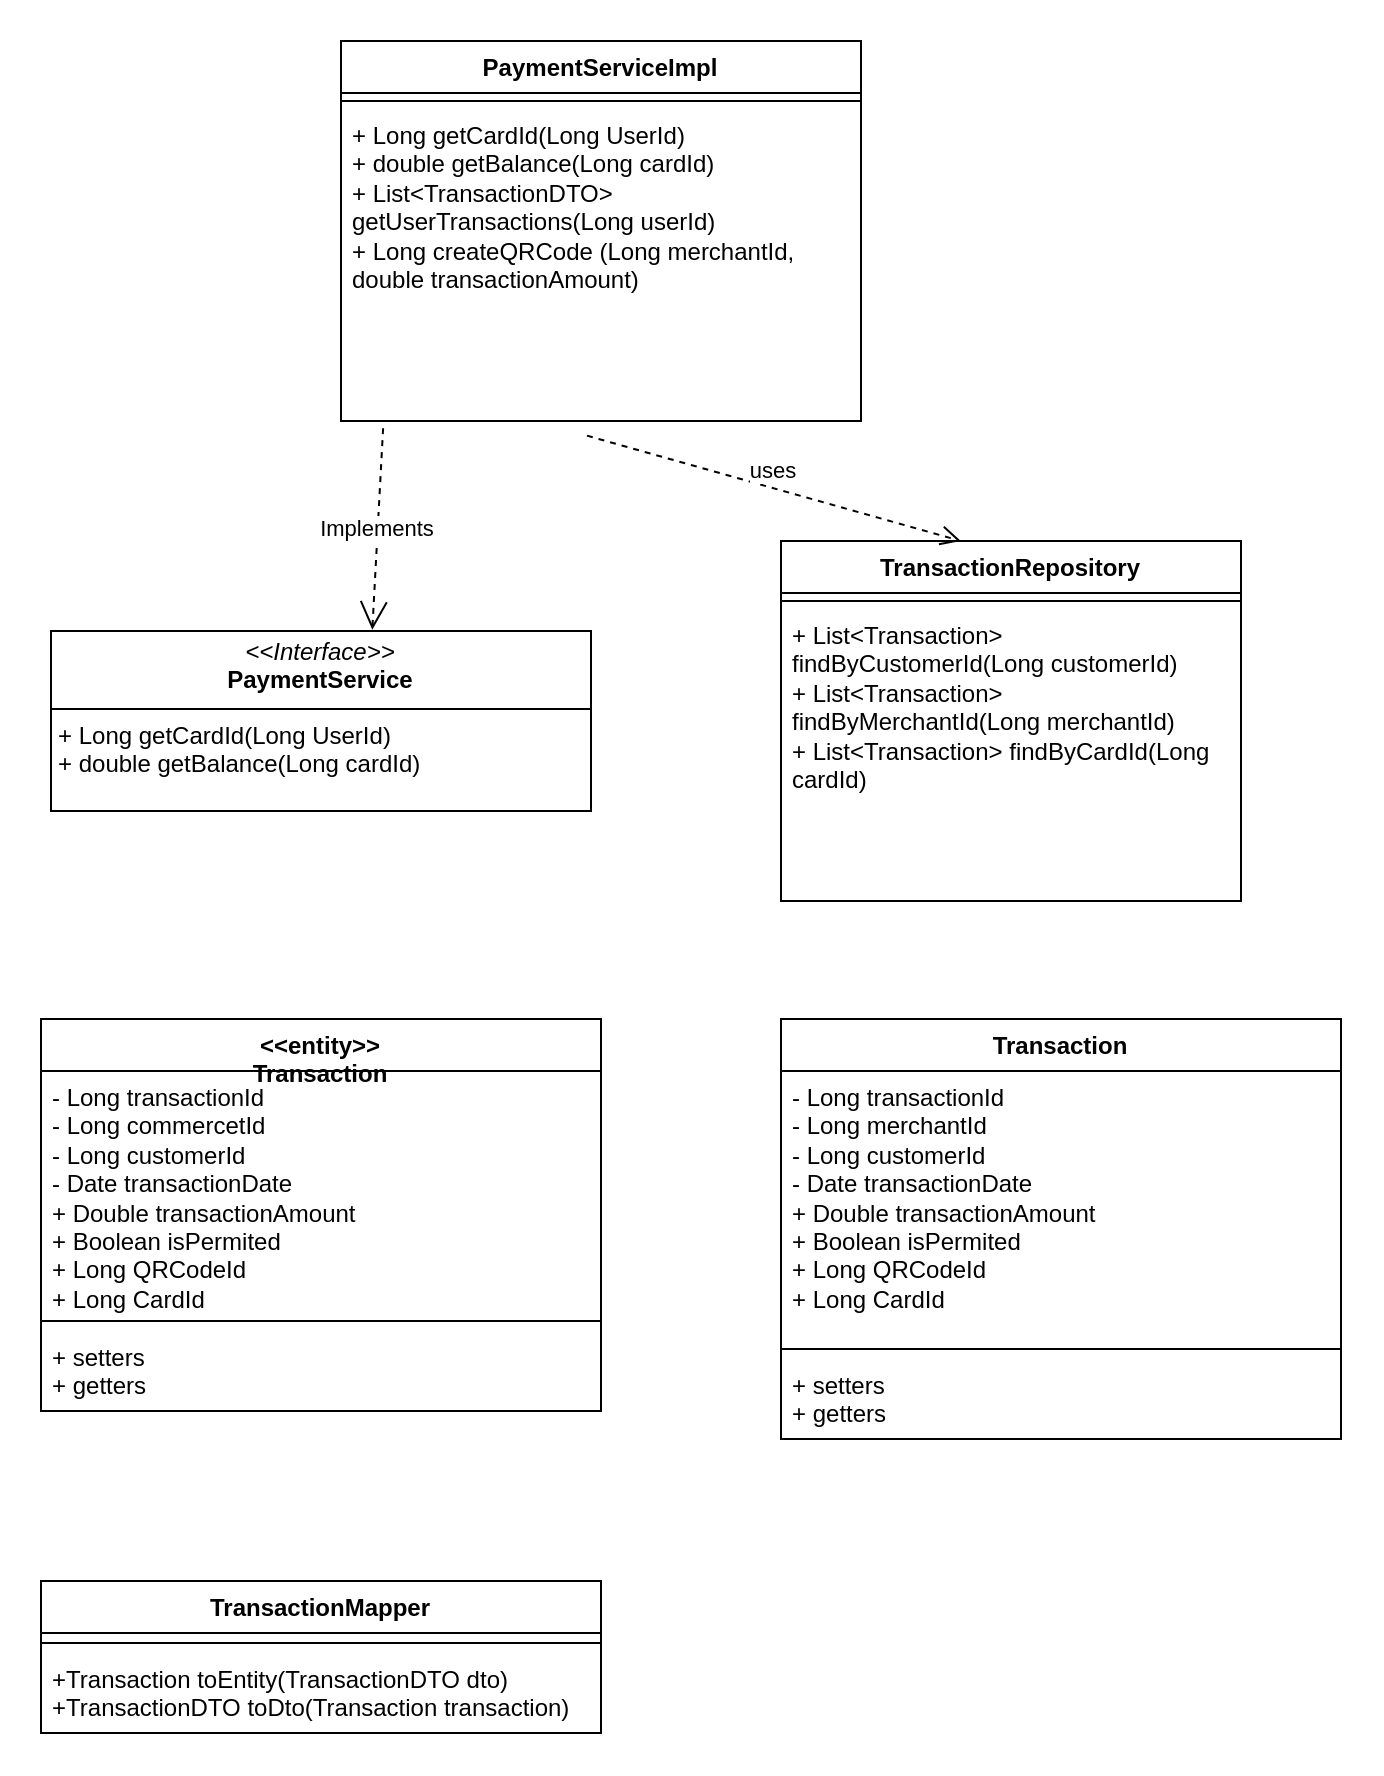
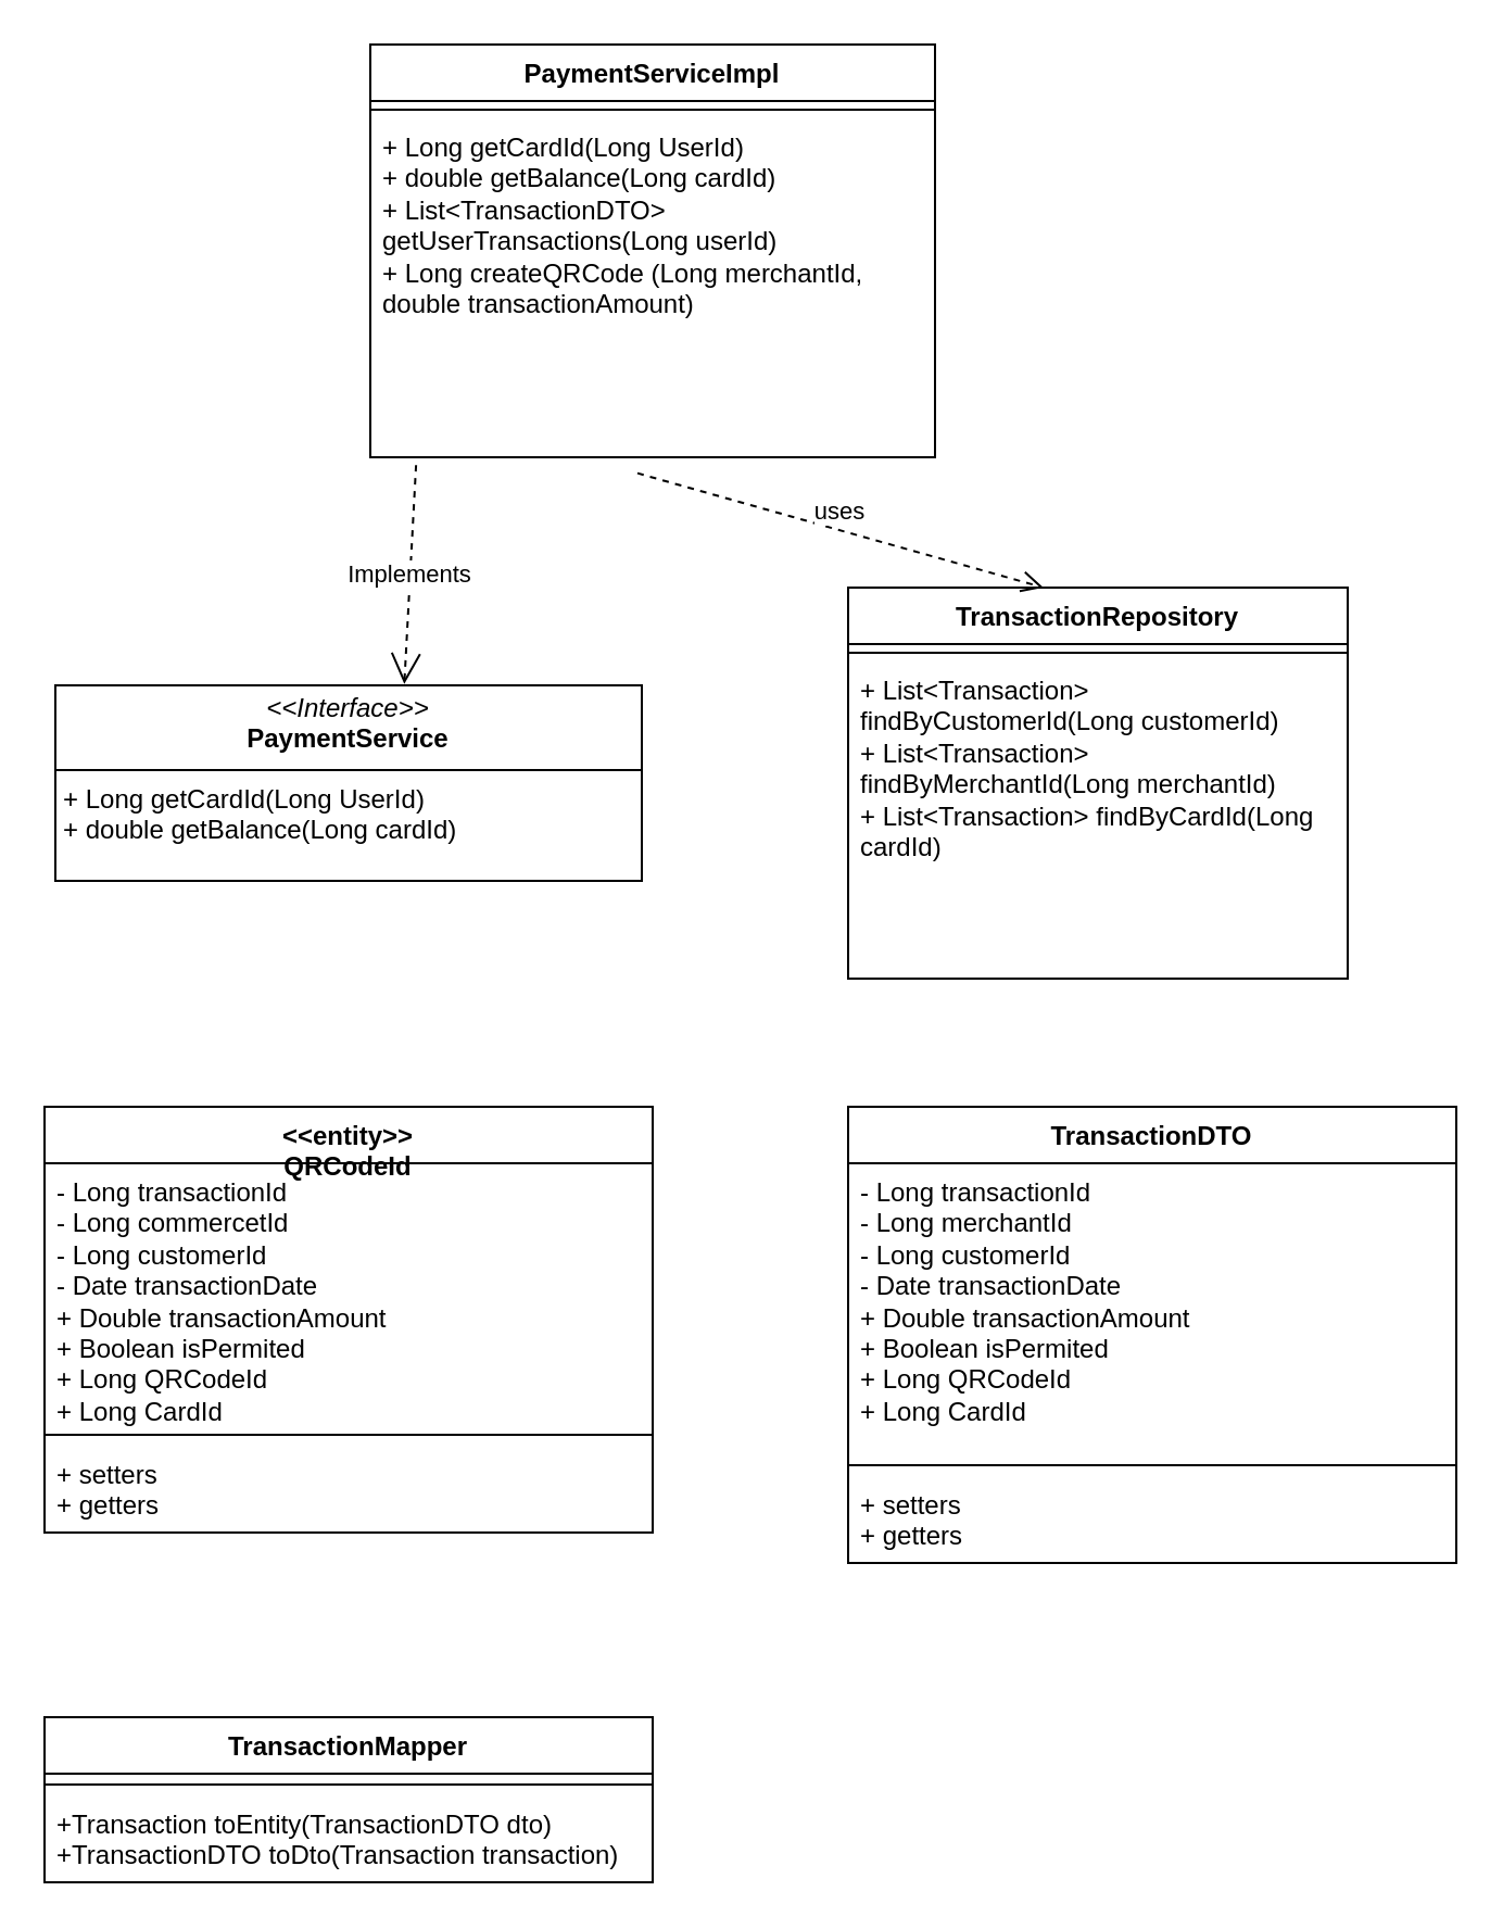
- <mxCell id="15" value="Transaction" style="swimlane;fontStyle=1;align=center;verticalAlign=top;childLayout=stackLayout;horizontal=1;startSize=26;horizontalStack=0;resizeParent=1;resizeParentMax=0;resizeLast=0;collapsible=1;marginBottom=0;whiteSpace=wrap;html=1;" parent="1" vertex="1"><mxGeometry x="390" y="509" width="280" height="210" as="geometry" /></mxCell>
+ <mxCell id="15" value="TransactionDTO" style="swimlane;fontStyle=1;align=center;verticalAlign=top;childLayout=stackLayout;horizontal=1;startSize=26;horizontalStack=0;resizeParent=1;resizeParentMax=0;resizeLast=0;collapsible=1;marginBottom=0;whiteSpace=wrap;html=1;" parent="1" vertex="1"><mxGeometry x="390" y="509" width="280" height="210" as="geometry" /></mxCell>
- <mxCell id="11" value="&lt;div&gt;&amp;lt;&amp;lt;entity&amp;gt;&amp;gt;&lt;/div&gt;Transaction" style="swimlane;fontStyle=1;align=center;verticalAlign=top;childLayout=stackLayout;horizontal=1;startSize=26;horizontalStack=0;resizeParent=1;resizeParentMax=0;resizeLast=0;collapsible=1;marginBottom=0;whiteSpace=wrap;html=1;" parent="1" vertex="1"><mxGeometry x="20" y="509" width="280" height="196" as="geometry"><mxRectangle x="150" y="499" width="100" height="40" as="alternateBounds" /></mxGeometry></mxCell>
+ <mxCell id="11" value="&lt;div&gt;&amp;lt;&amp;lt;entity&amp;gt;&amp;gt;&lt;/div&gt;QRCodeId" style="swimlane;fontStyle=1;align=center;verticalAlign=top;childLayout=stackLayout;horizontal=1;startSize=26;horizontalStack=0;resizeParent=1;resizeParentMax=0;resizeLast=0;collapsible=1;marginBottom=0;whiteSpace=wrap;html=1;" parent="1" vertex="1"><mxGeometry x="20" y="509" width="280" height="196" as="geometry"><mxRectangle x="150" y="499" width="100" height="40" as="alternateBounds" /></mxGeometry></mxCell>
